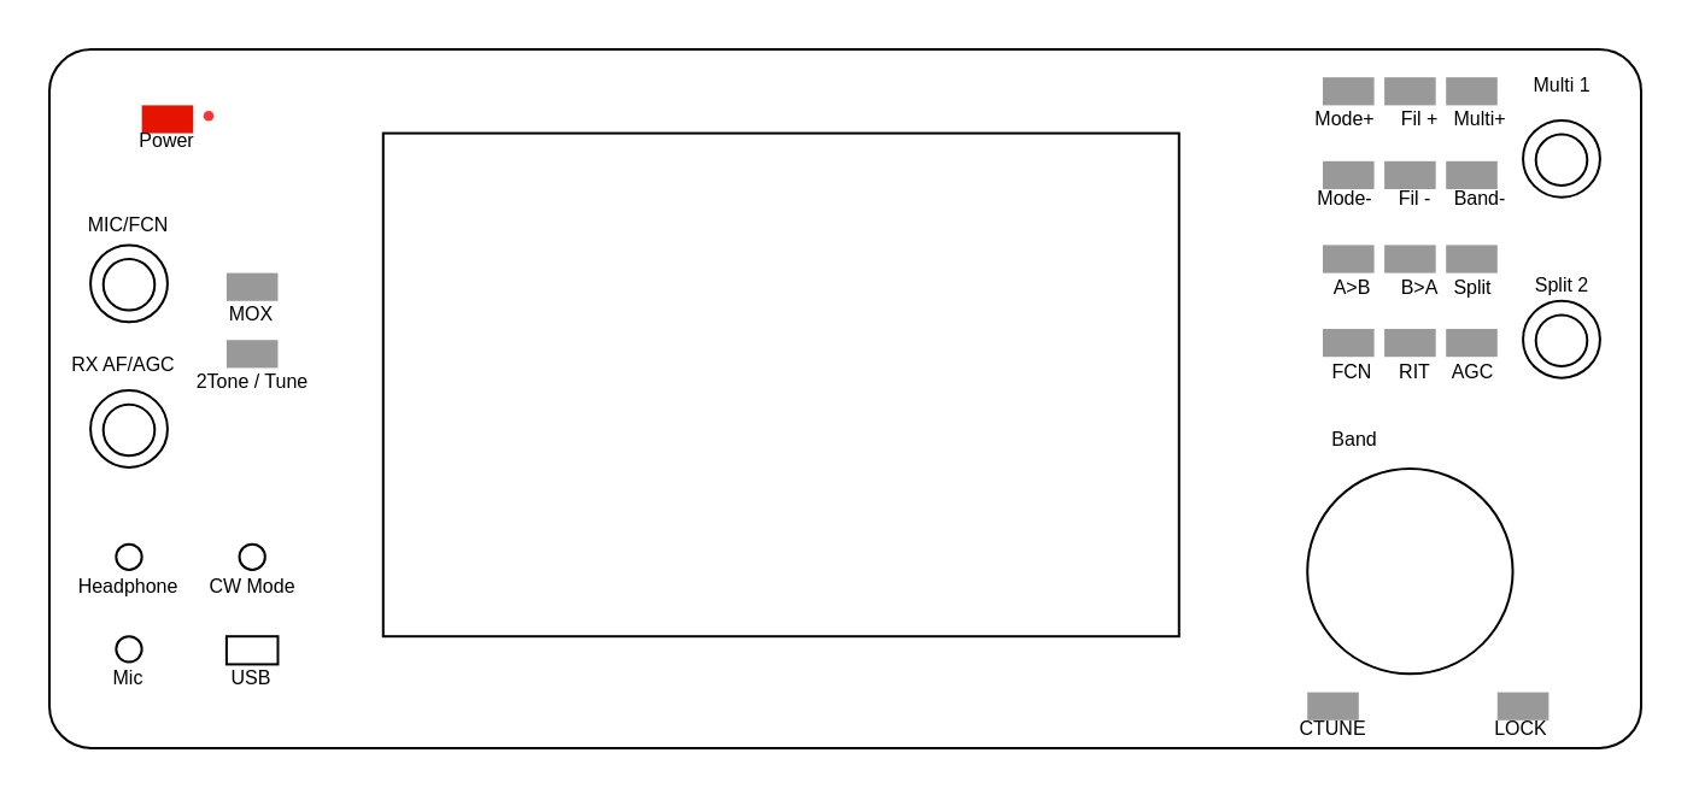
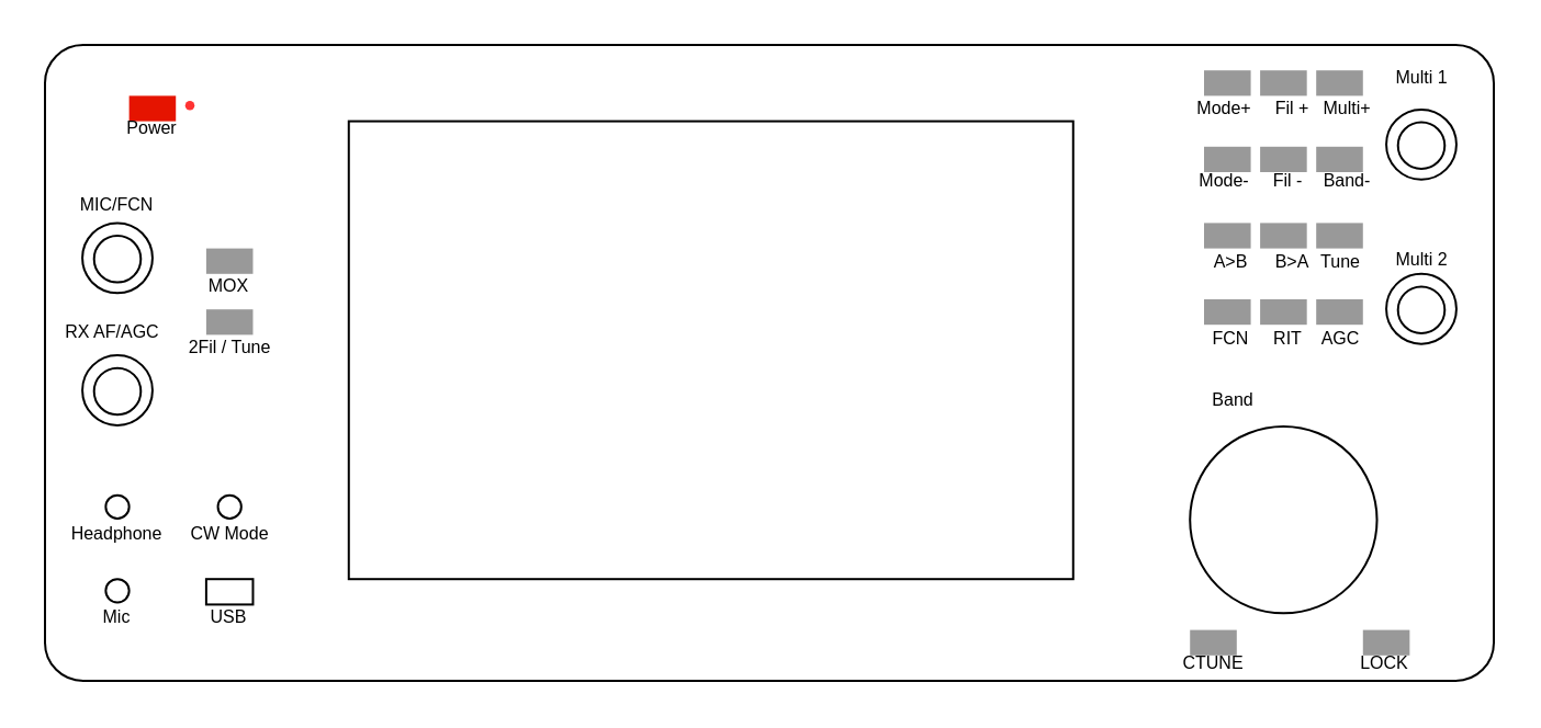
- <mxCell id="64" value="Split 2" style="text;html=1;strokeColor=none;fillColor=none;align=center;verticalAlign=middle;whiteSpace=wrap;rounded=0;fontSize=8;" parent="2" vertex="1"><mxGeometry x="602.516" y="92.2" width="48.968" height="11.6" as="geometry" /></mxCell>
+ <mxCell id="64" value="Multi 2" style="text;html=1;strokeColor=none;fillColor=none;align=center;verticalAlign=middle;whiteSpace=wrap;rounded=0;fontSize=8;" parent="2" vertex="1"><mxGeometry x="602.516" y="92.2" width="48.968" height="11.6" as="geometry" /></mxCell>
- <mxCell id="53" value="&lt;font style=&quot;font-size: 8px;&quot;&gt;Split&lt;/font&gt;" style="text;html=1;strokeColor=none;fillColor=none;align=center;verticalAlign=middle;whiteSpace=wrap;rounded=0;fontSize=8;" parent="2" vertex="1"><mxGeometry x="571.387" y="93.16" width="39.387" height="11.6" as="geometry" /></mxCell>
+ <mxCell id="53" value="&lt;font style=&quot;font-size: 8px;&quot;&gt;Tune&lt;/font&gt;" style="text;html=1;strokeColor=none;fillColor=none;align=center;verticalAlign=middle;whiteSpace=wrap;rounded=0;fontSize=8;" parent="2" vertex="1"><mxGeometry x="571.387" y="93.16" width="39.387" height="11.6" as="geometry" /></mxCell>
- <mxCell id="59" value="&lt;font style=&quot;font-size: 8px;&quot;&gt;2Tone / Tune&lt;/font&gt;" style="text;html=1;strokeColor=none;fillColor=none;align=center;verticalAlign=middle;whiteSpace=wrap;rounded=0;fontSize=8;" parent="2" vertex="1"><mxGeometry x="59.05" y="132.4" width="50.79" height="11.6" as="geometry" /></mxCell>
+ <mxCell id="59" value="&lt;font style=&quot;font-size: 8px;&quot;&gt;2Fil / Tune&lt;/font&gt;" style="text;html=1;strokeColor=none;fillColor=none;align=center;verticalAlign=middle;whiteSpace=wrap;rounded=0;fontSize=8;" parent="2" vertex="1"><mxGeometry x="59.05" y="132.4" width="50.79" height="11.6" as="geometry" /></mxCell>
